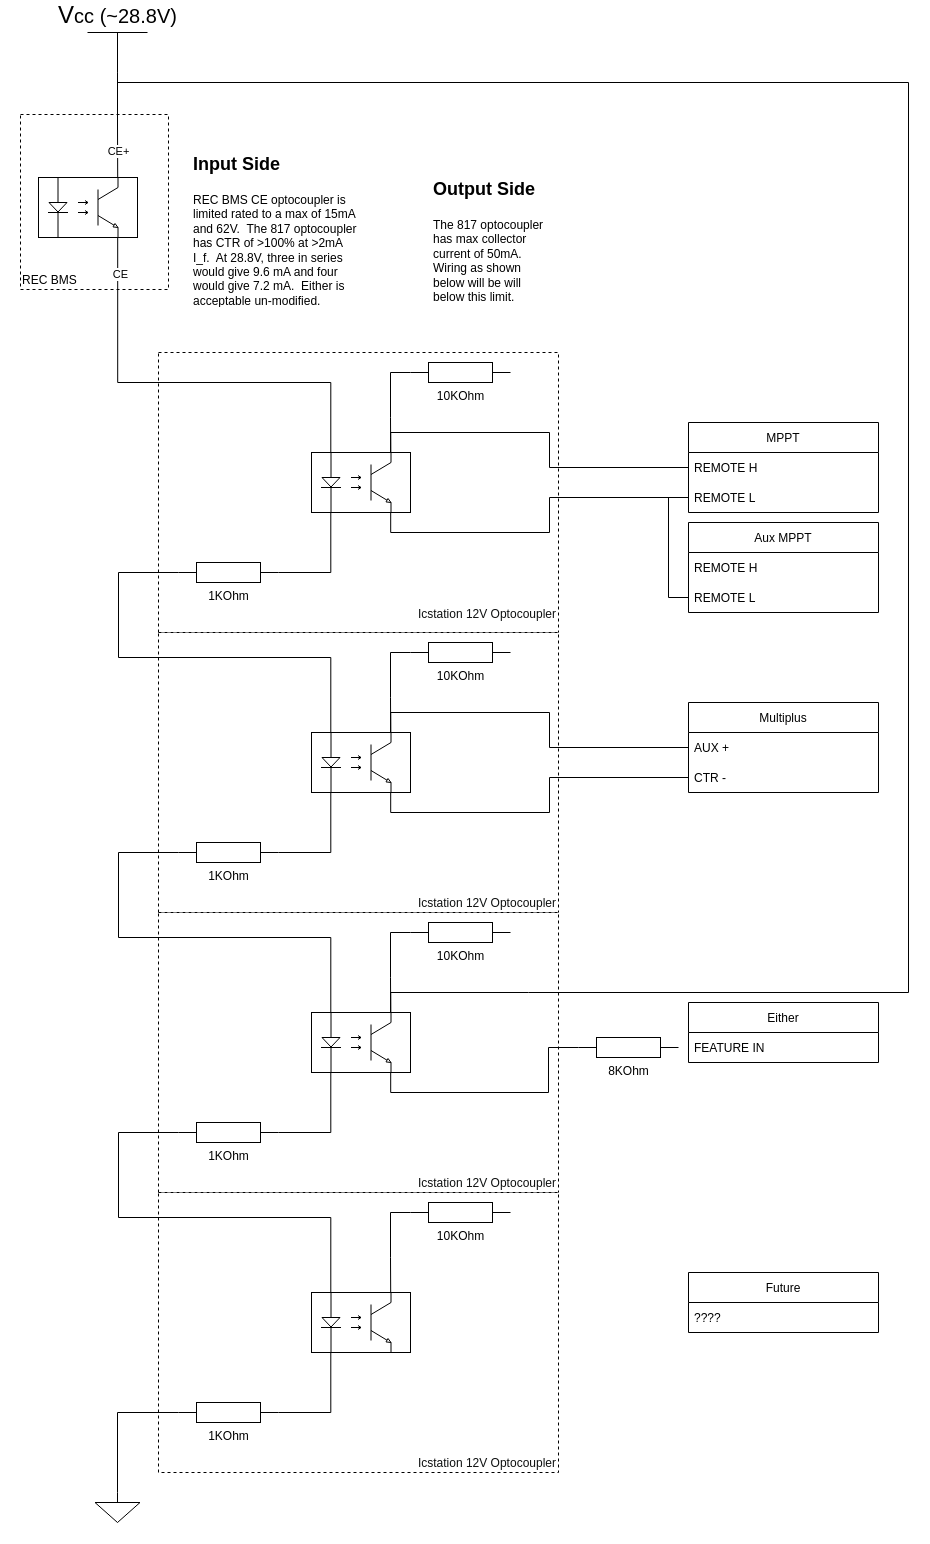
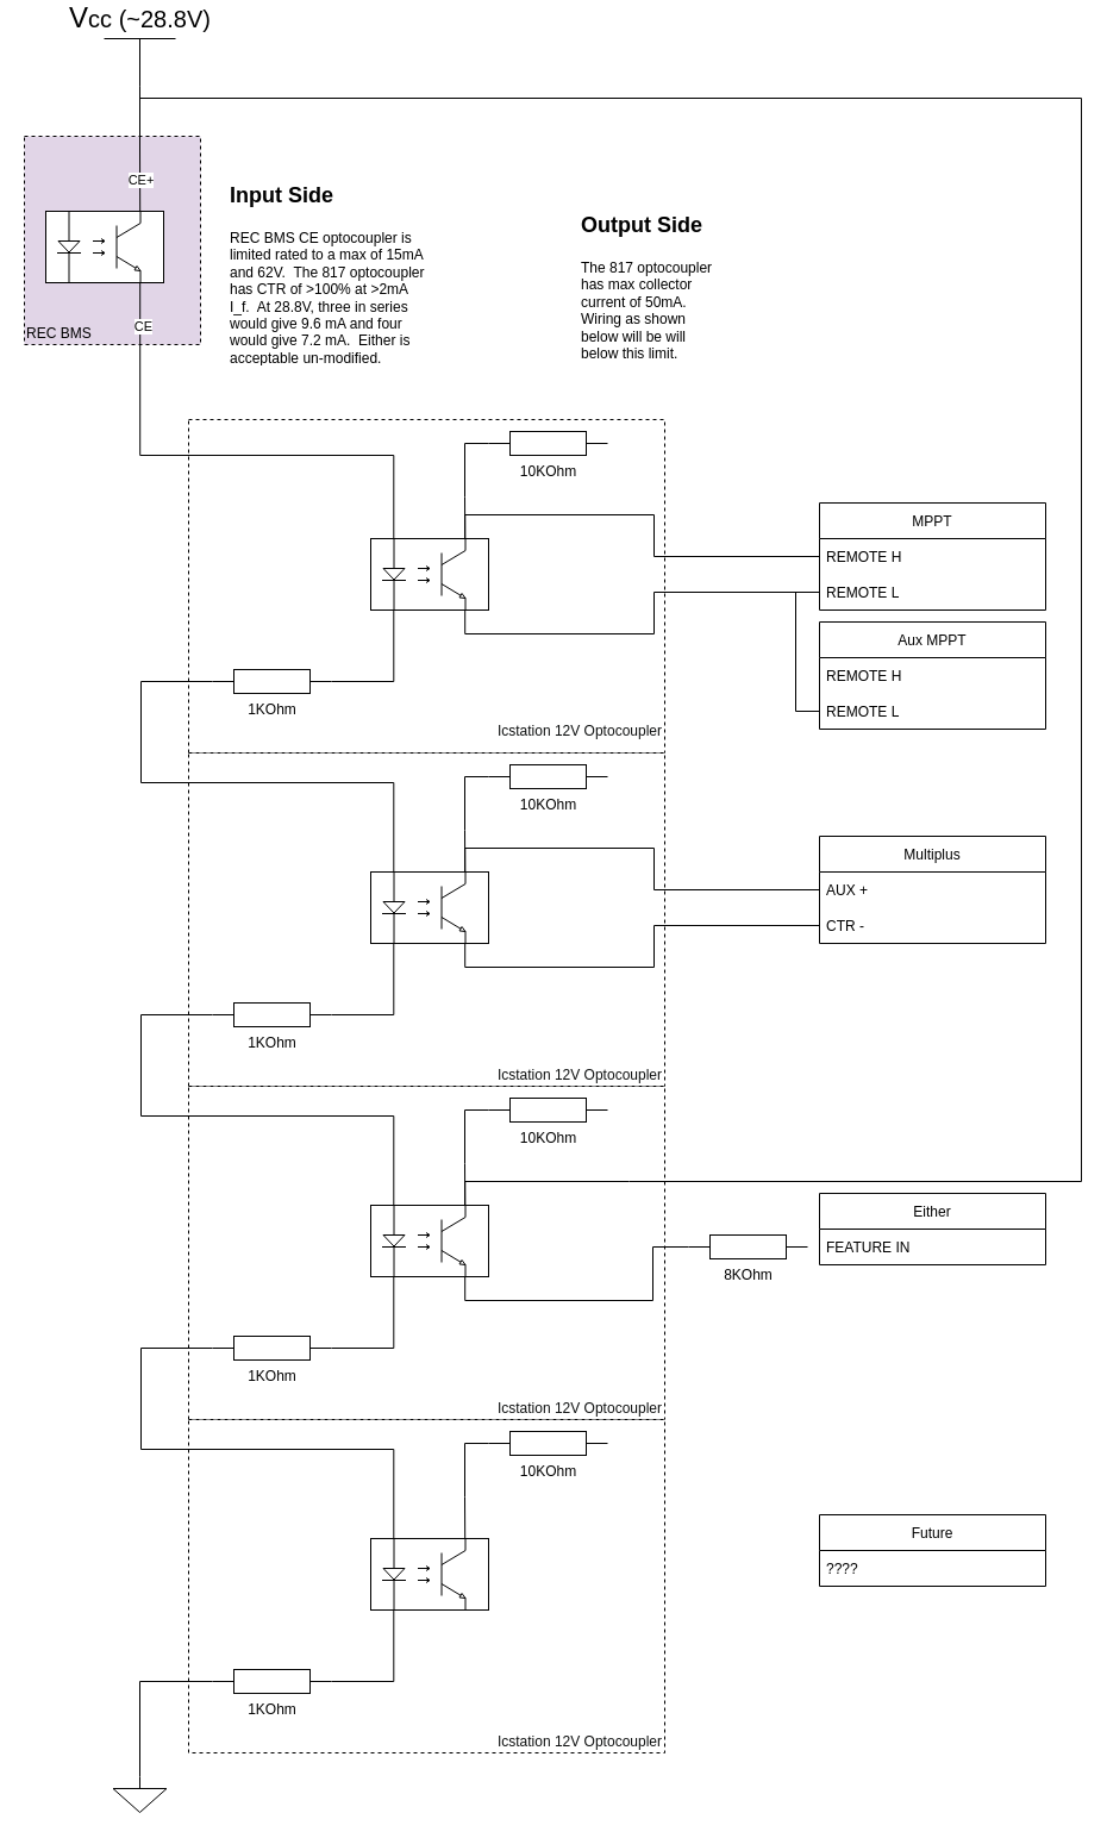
- <mxCell id="63" value="&lt;h1&gt;&lt;font style=&quot;font-size: 18px&quot;&gt;Output Side&lt;/font&gt;&lt;/h1&gt;&lt;p&gt;The 817 optocoupler has max collector current of 50mA. Wiring as shown below will be will below this limit.&lt;/p&gt;" style="text;html=1;strokeColor=none;fillColor=none;spacing=5;spacingTop=-20;whiteSpace=wrap;overflow=hidden;rounded=0;" parent="1" vertex="1"><mxGeometry x="428" y="155" width="130" height="170" as="geometry" /></mxCell>
+ <mxCell id="63" value="&lt;h1&gt;&lt;font style=&quot;font-size: 18px&quot;&gt;Output Side&lt;/font&gt;&lt;/h1&gt;&lt;p&gt;The 817 optocoupler has max collector current of 50mA. Wiring as shown below will be will below this limit.&lt;/p&gt;" style="text;html=1;strokeColor=none;fillColor=none;spacing=5;spacingTop=-20;whiteSpace=wrap;overflow=hidden;rounded=0;" parent="1" vertex="1"><mxGeometry x="483" y="155" width="130" height="170" as="geometry" /></mxCell>
- <mxCell id="2" value="REC BMS" style="rounded=0;whiteSpace=wrap;html=1;dashed=1;align=left;verticalAlign=bottom;" parent="1" vertex="1"><mxGeometry x="20" y="102" width="148" height="175" as="geometry" /></mxCell>
+ <mxCell id="2" value="REC BMS" style="rounded=0;whiteSpace=wrap;html=1;dashed=1;align=left;verticalAlign=bottom;fillColor=#e1d5e7;" parent="1" vertex="1"><mxGeometry x="20" y="102" width="148" height="175" as="geometry" /></mxCell>
